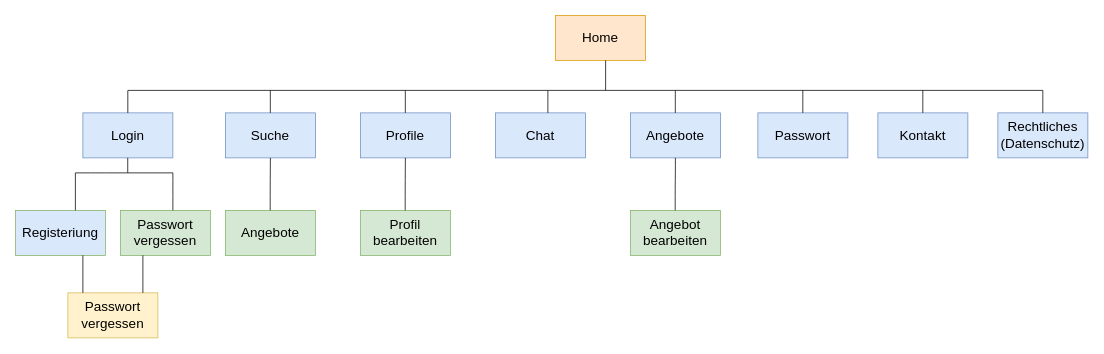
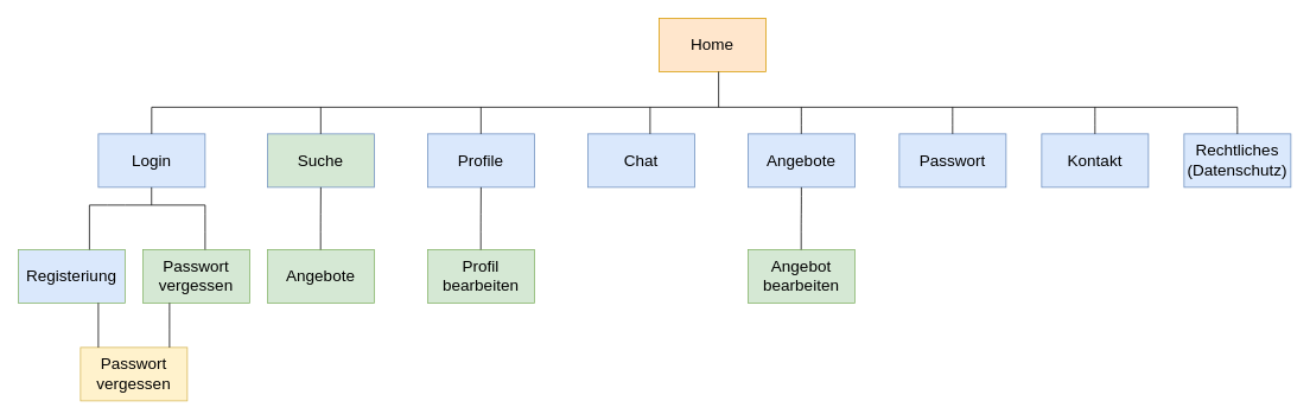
- <mxCell id="3" value="Suche" style="rounded=0;whiteSpace=wrap;html=1;fillColor=#dae8fc;strokeColor=#6c8ebf;fontStyle=0;fontSize=18;" vertex="1" parent="1"><mxGeometry x="300" y="150" width="120" height="60" as="geometry" /></mxCell>
+ <mxCell id="3" value="Suche" style="rounded=0;whiteSpace=wrap;html=1;fillColor=#d5e8d4;strokeColor=#6c8ebf;fontStyle=0;fontSize=18;" vertex="1" parent="1"><mxGeometry x="300" y="150" width="120" height="60" as="geometry" /></mxCell>
